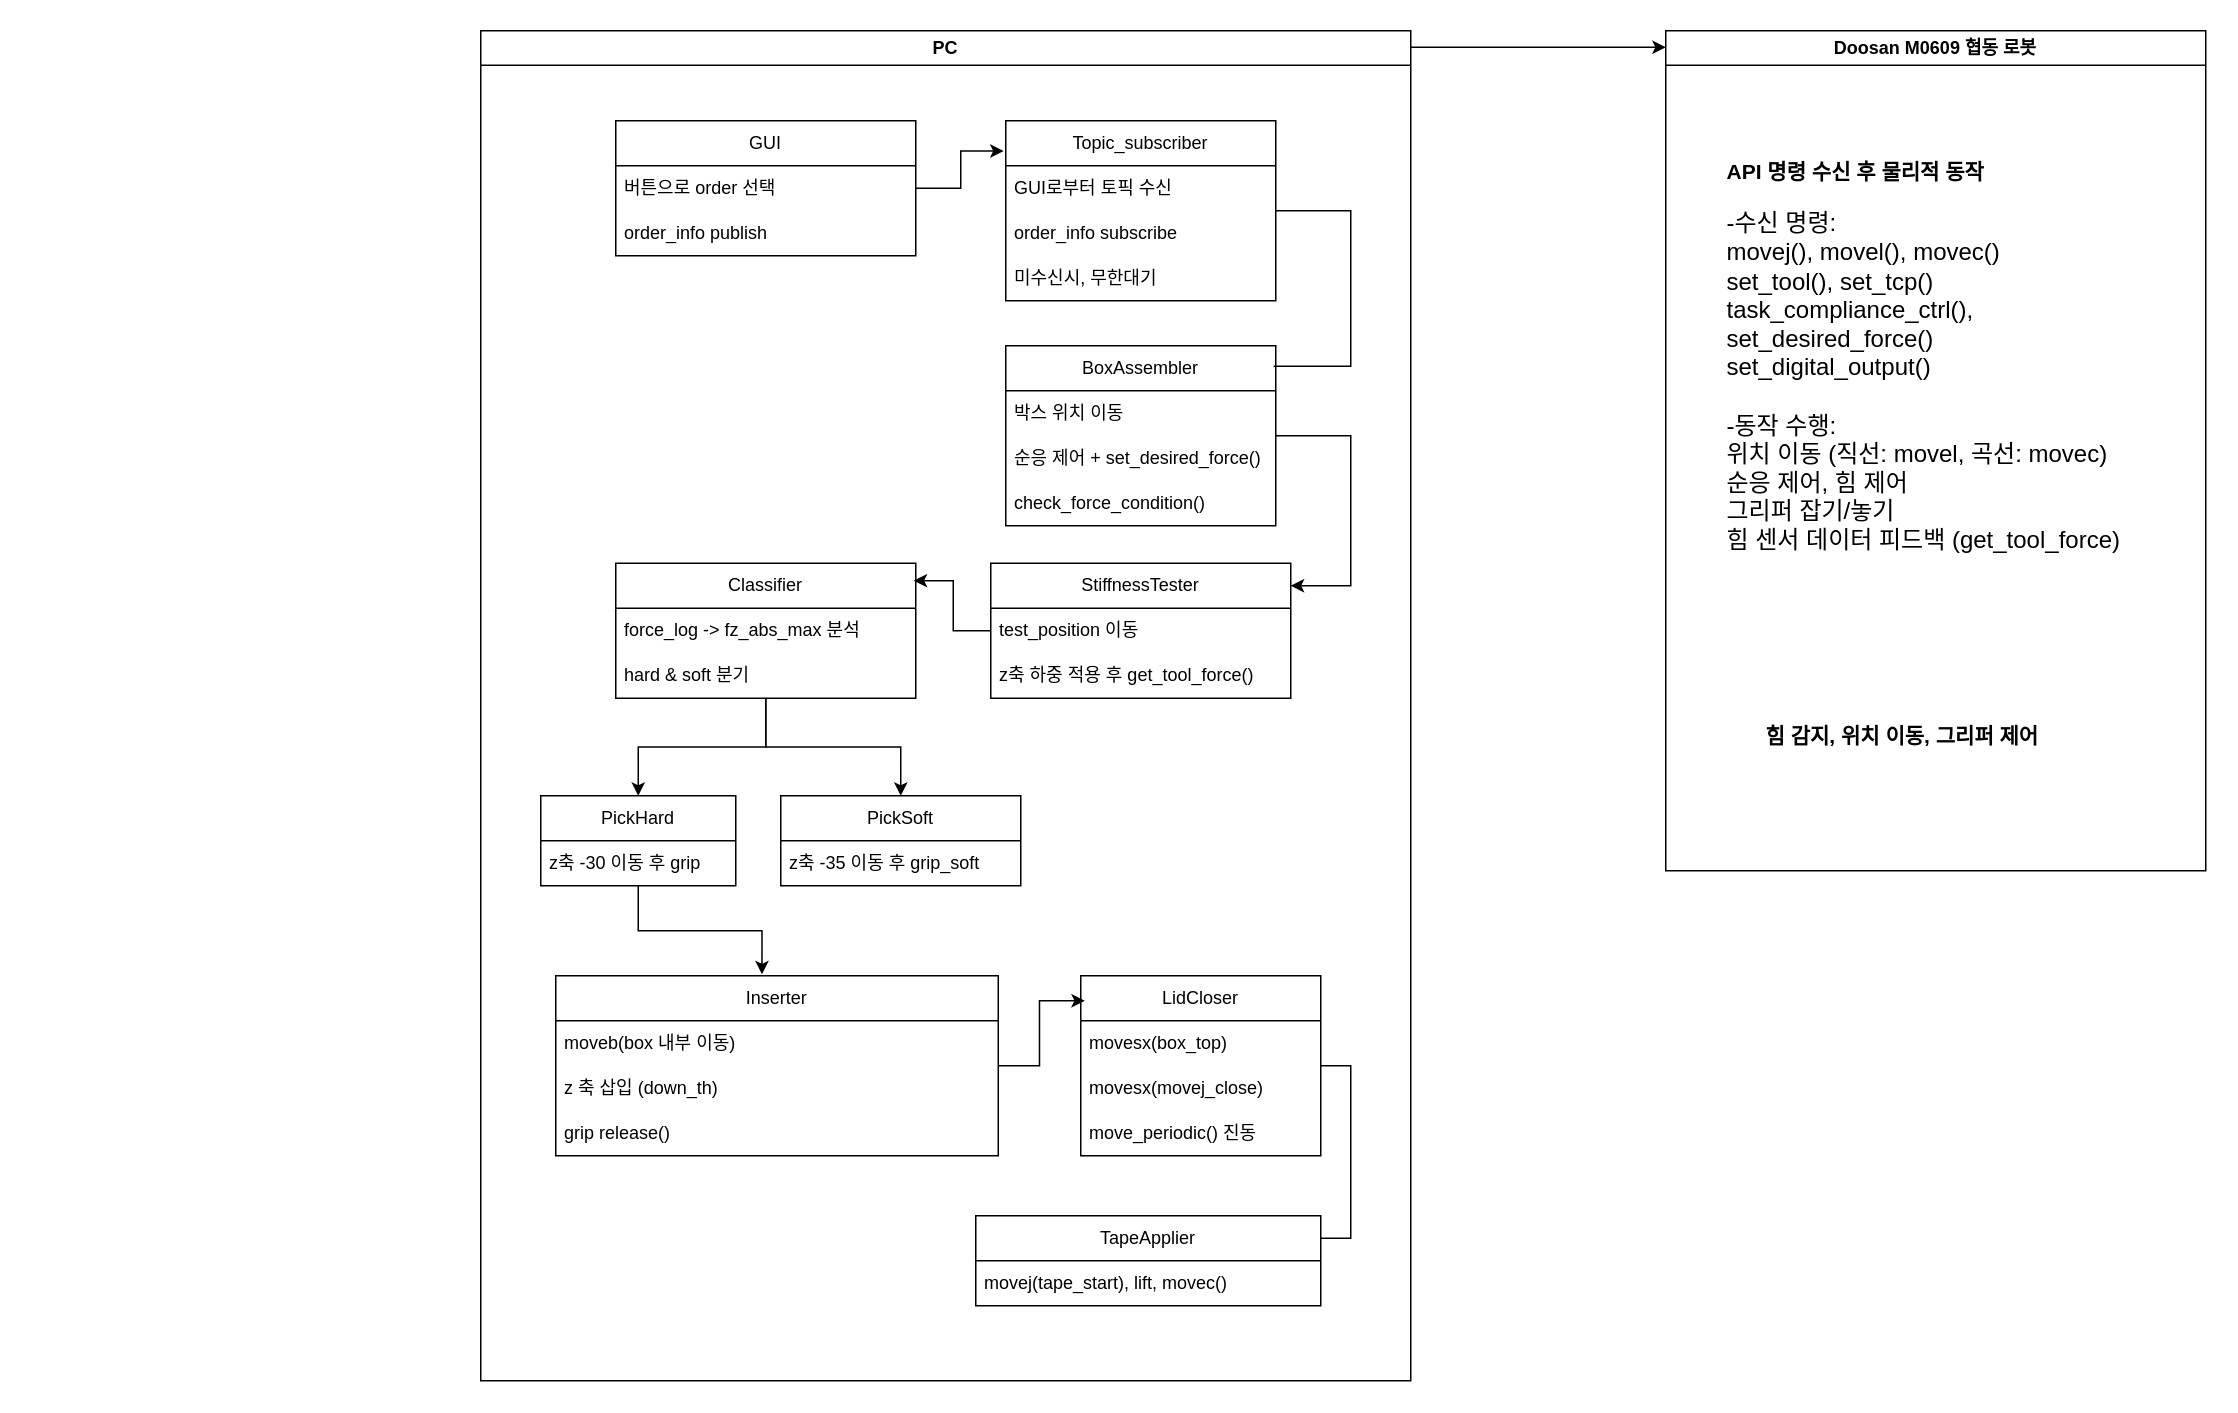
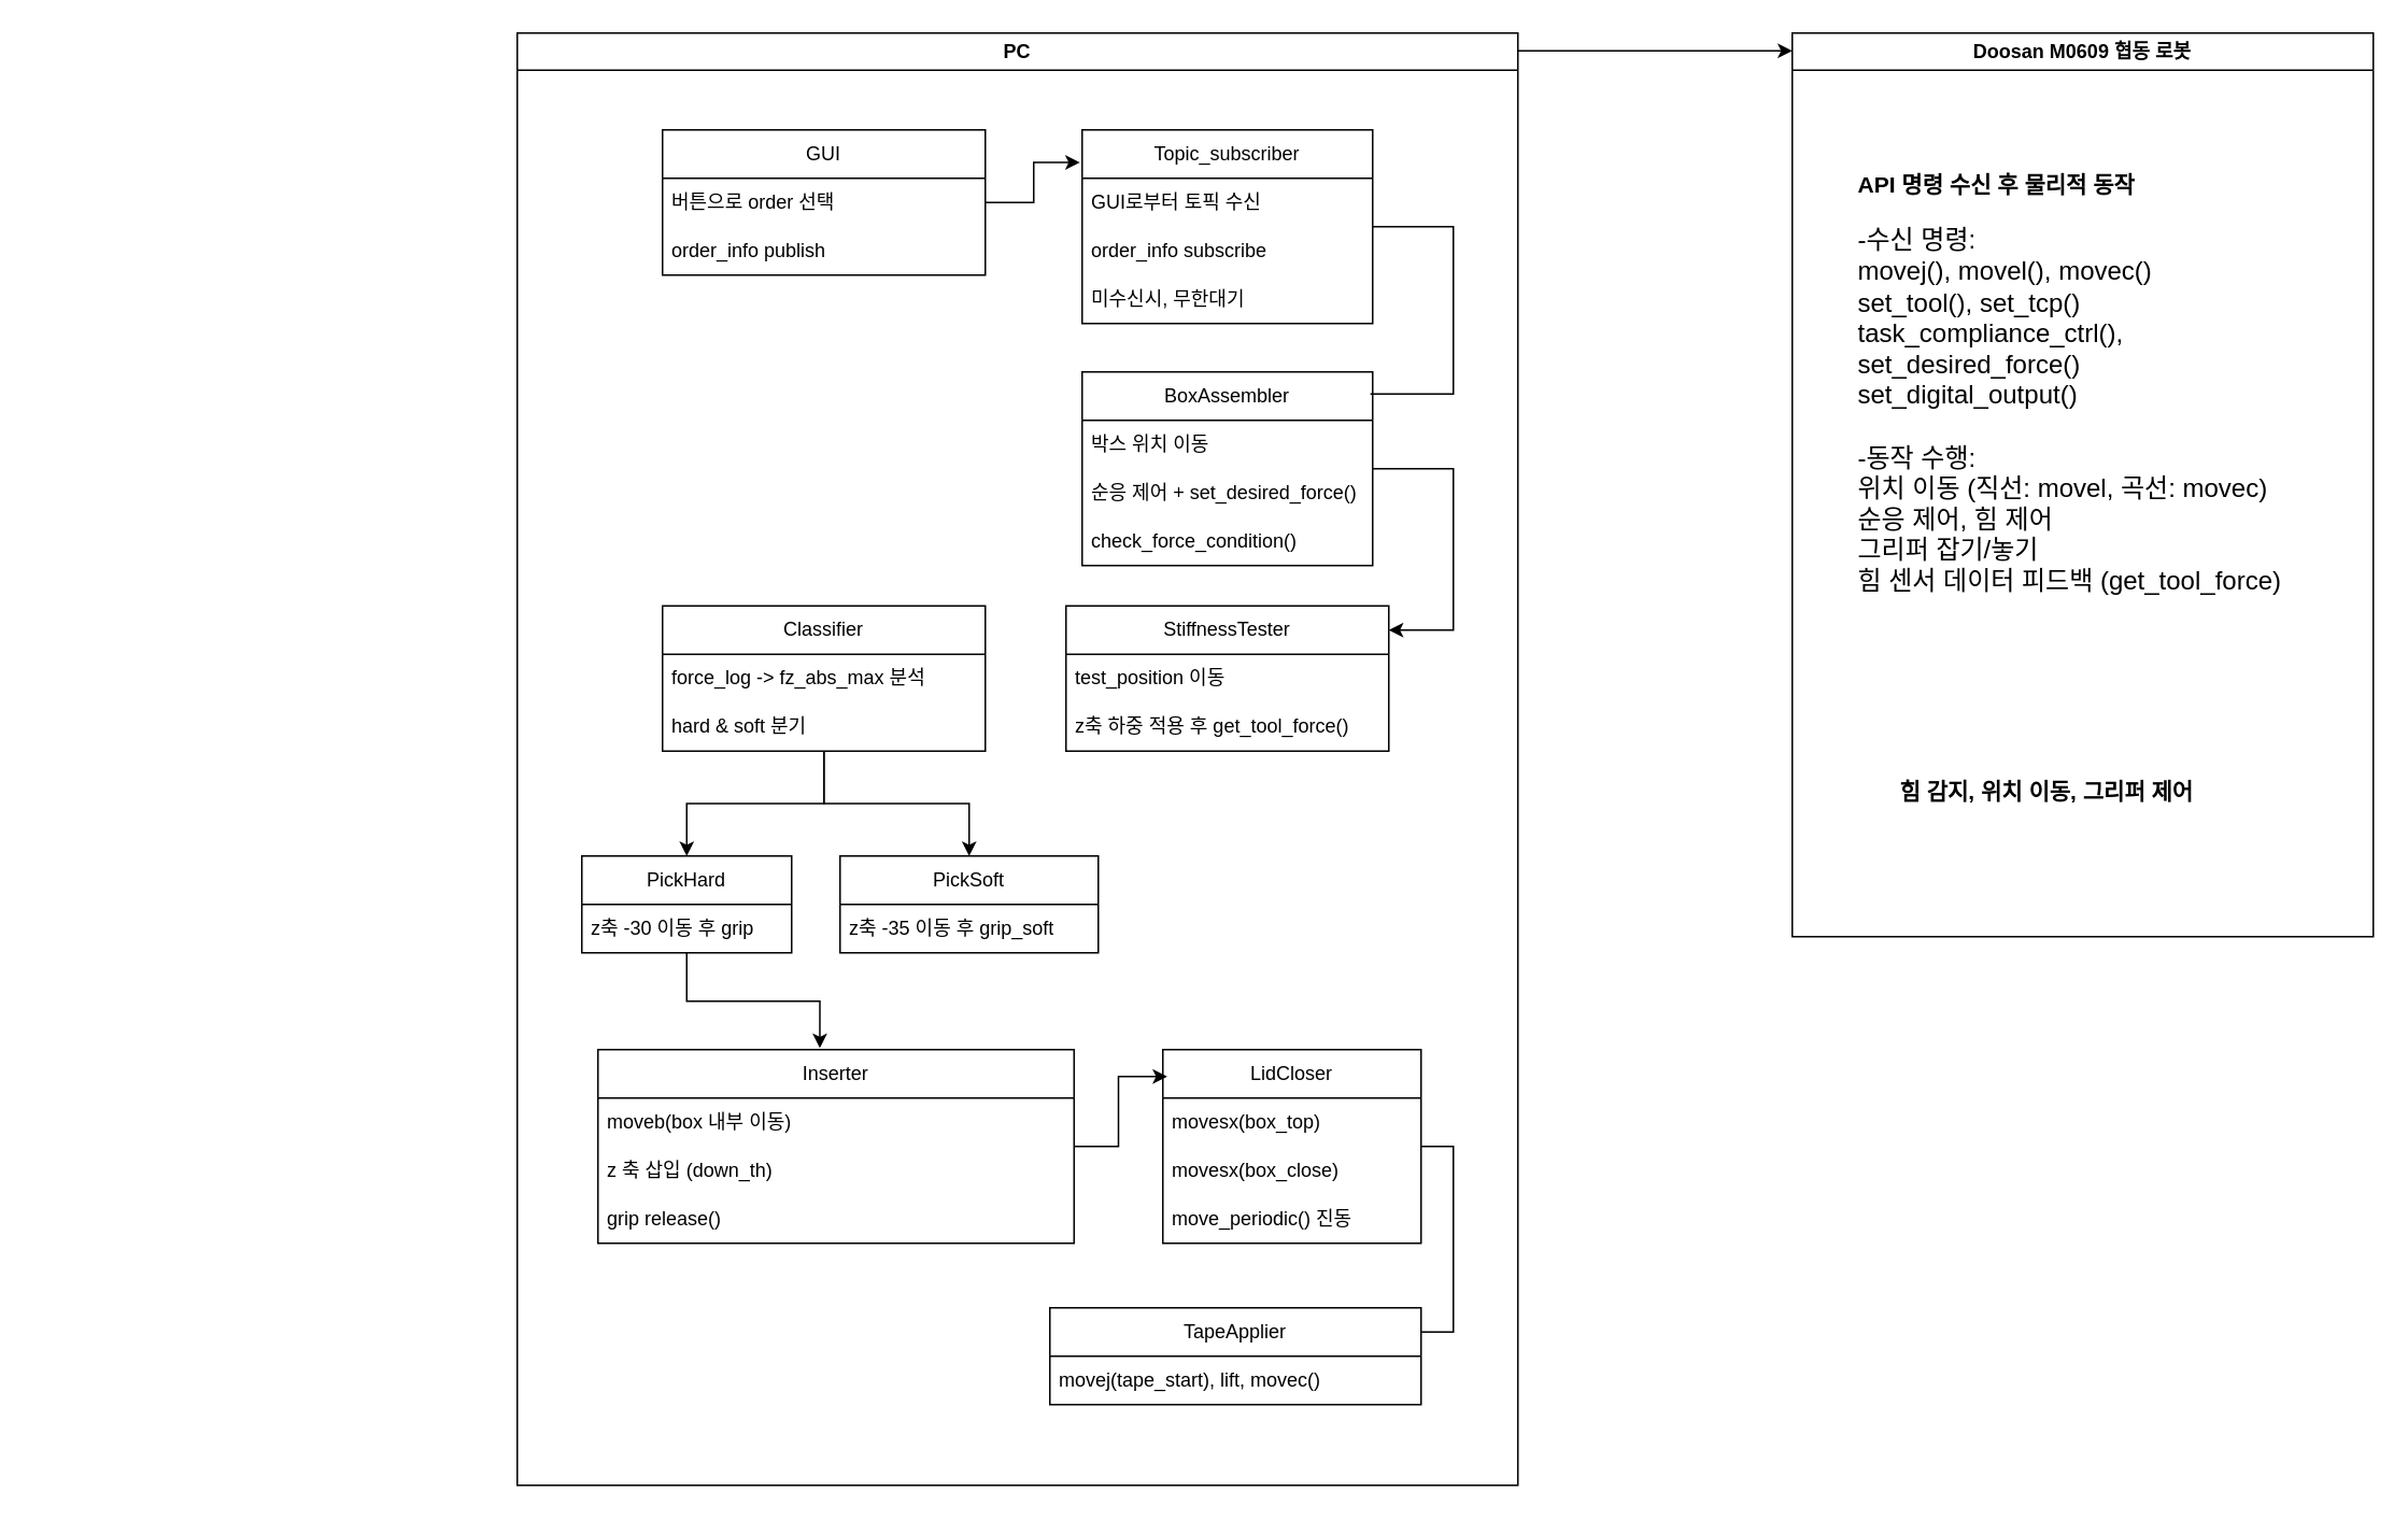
- <mxCell id="47" style="edgeStyle=orthogonalEdgeStyle;rounded=0;orthogonalLoop=1;jettySize=auto;html=1;entryX=0.993;entryY=0.129;entryDx=0;entryDy=0;entryPerimeter=0;" edge="1" parent="7" source="30" target="10"><mxGeometry relative="1" as="geometry" /></mxCell>
- <mxCell id="25" value="movesx(movej_close)" style="text;strokeColor=none;fillColor=none;align=left;verticalAlign=middle;spacingLeft=4;spacingRight=4;overflow=hidden;points=[[0,0.5],[1,0.5]];portConstraint=eastwest;rotatable=0;whiteSpace=wrap;html=1;" vertex="1" parent="23"><mxGeometry y="60" width="160" height="30" as="geometry" /></mxCell>
+ <mxCell id="25" value="movesx(box_close)" style="text;strokeColor=none;fillColor=none;align=left;verticalAlign=middle;spacingLeft=4;spacingRight=4;overflow=hidden;points=[[0,0.5],[1,0.5]];portConstraint=eastwest;rotatable=0;whiteSpace=wrap;html=1;" vertex="1" parent="23"><mxGeometry y="60" width="160" height="30" as="geometry" /></mxCell>
